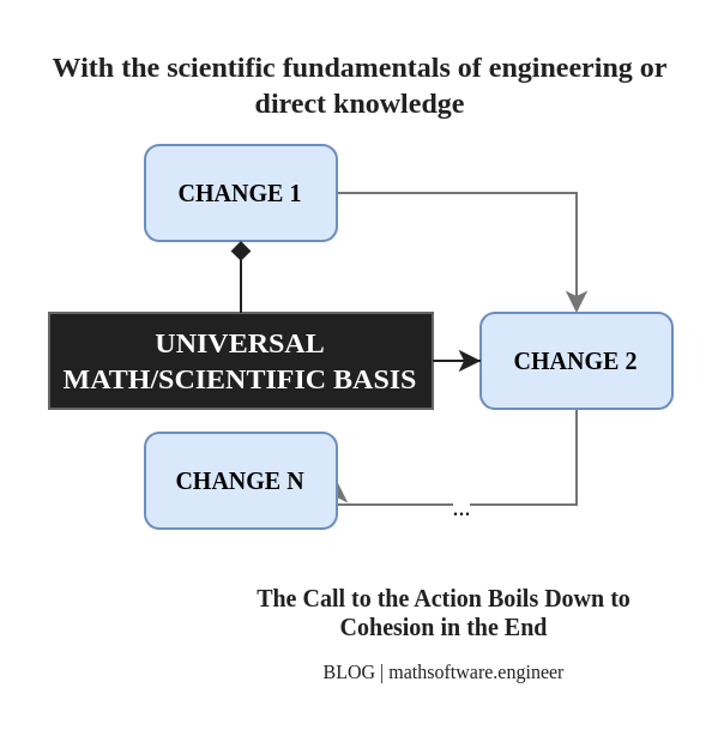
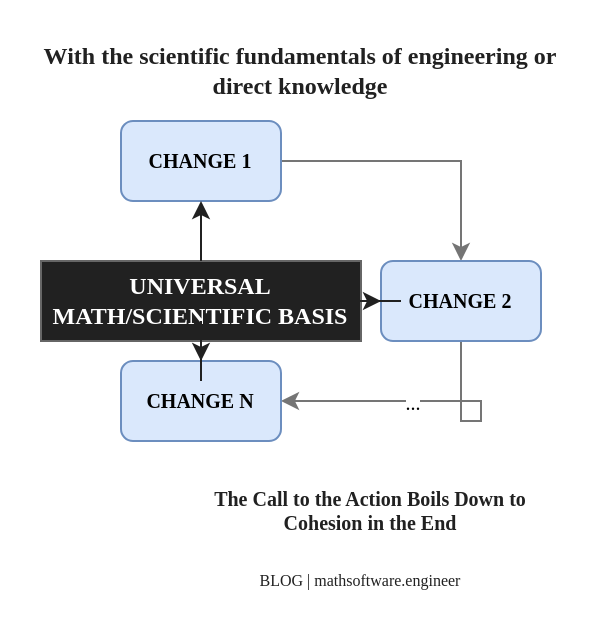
- <mxCell id="13" style="edgeStyle=orthogonalEdgeStyle;rounded=0;orthogonalLoop=1;jettySize=auto;html=1;entryX=0.5;entryY=1;entryDx=0;entryDy=0;fontFamily=Poppins;fontSource=https%3A%2F%2Ffonts.googleapis.com%2Fcss%3Ffamily%3DPoppins;fontSize=10;strokeColor=#212121;endArrow=diamond;" edge="1" parent="1" source="3" target="8"><mxGeometry relative="1" as="geometry" /></mxCell>
+ <mxCell id="13" style="edgeStyle=orthogonalEdgeStyle;rounded=0;orthogonalLoop=1;jettySize=auto;html=1;entryX=0.5;entryY=1;entryDx=0;entryDy=0;fontFamily=Poppins;fontSource=https%3A%2F%2Ffonts.googleapis.com%2Fcss%3Ffamily%3DPoppins;fontSize=10;strokeColor=#212121;" edge="1" parent="1" source="3" target="8"><mxGeometry relative="1" as="geometry" /></mxCell>
- <mxCell id="11" value="&lt;span style=&quot;font-size: 10px;&quot;&gt;&lt;font data-font-src=&quot;https://fonts.googleapis.com/css?family=Poppins&quot; style=&quot;font-size: 10px;&quot;&gt;CHANGE 2&lt;/font&gt;&lt;/span&gt;" style="rounded=1;whiteSpace=wrap;html=1;fillColor=#dae8fc;strokeColor=#6c8ebf;fontSize=10;fontFamily=Poppins;fontSource=https%3A%2F%2Ffonts.googleapis.com%2Fcss%3Ffamily%3DPoppins;fontStyle=1" vertex="1" parent="1"><mxGeometry x="200" y="130" width="80" height="40" as="geometry" /></mxCell>
+ <mxCell id="11" value="&lt;span style=&quot;font-size: 10px;&quot;&gt;&lt;font data-font-src=&quot;https://fonts.googleapis.com/css?family=Poppins&quot; style=&quot;font-size: 10px;&quot;&gt;CHANGE 2&lt;/font&gt;&lt;/span&gt;" style="rounded=1;whiteSpace=wrap;html=1;fillColor=#dae8fc;strokeColor=#6c8ebf;fontSize=10;fontFamily=Poppins;fontSource=https%3A%2F%2Ffonts.googleapis.com%2Fcss%3Ffamily%3DPoppins;fontStyle=1" vertex="1" parent="1"><mxGeometry x="190" y="130" width="80" height="40" as="geometry" /></mxCell>
+ <mxCell id="15" style="edgeStyle=orthogonalEdgeStyle;rounded=0;orthogonalLoop=1;jettySize=auto;html=1;entryX=0.5;entryY=0;entryDx=0;entryDy=0;fontFamily=Poppins;fontSource=https%3A%2F%2Ffonts.googleapis.com%2Fcss%3Ffamily%3DPoppins;fontSize=10;strokeColor=#212121;" edge="1" parent="1" source="3" target="12"><mxGeometry relative="1" as="geometry" /></mxCell>
- <mxCell id="5" value="BLOG | mathsoftware.engineer" style="text;html=1;strokeColor=none;fillColor=none;align=center;verticalAlign=middle;whiteSpace=wrap;rounded=0;fontFamily=Poppins;fontSource=https%3A%2F%2Ffonts.googleapis.com%2Fcss%3Ffamily%3DPoppins;fontSize=8;fontColor=#212121;fontStyle=0" parent="1" vertex="1"><mxGeometry x="100" y="270" width="170" height="20" as="geometry" /></mxCell>
+ <mxCell id="5" value="BLOG | mathsoftware.engineer" style="text;html=1;strokeColor=none;fillColor=none;align=center;verticalAlign=middle;whiteSpace=wrap;rounded=0;fontFamily=Poppins;fontSource=https%3A%2F%2Ffonts.googleapis.com%2Fcss%3Ffamily%3DPoppins;fontSize=8;fontColor=#212121;fontStyle=0" parent="1" vertex="1"><mxGeometry x="95" y="280" width="170" height="20" as="geometry" /></mxCell>
